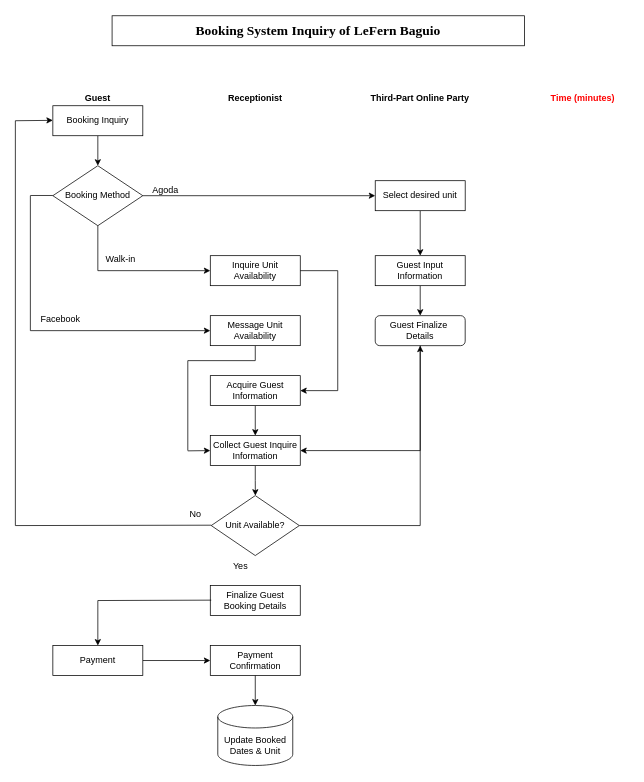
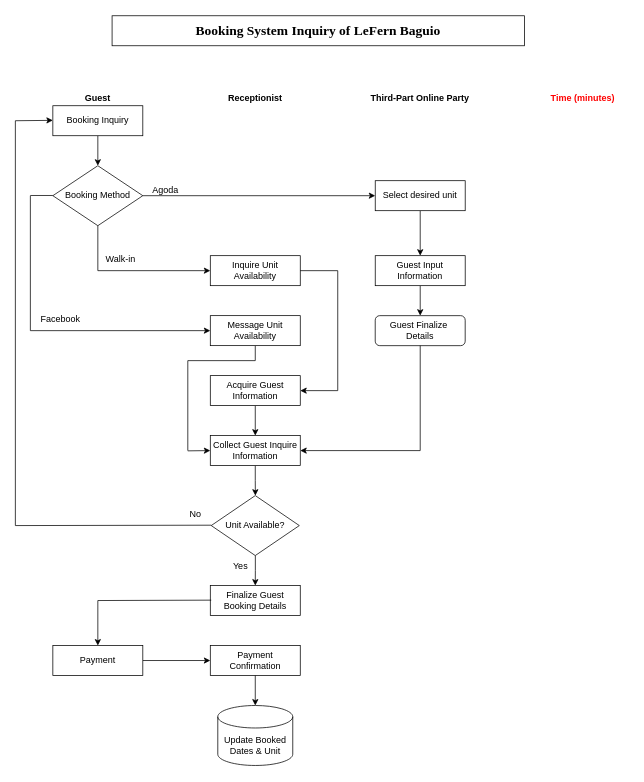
- <mxCell id="40" value="" style="edgeStyle=orthogonalEdgeStyle;rounded=0;orthogonalLoop=1;jettySize=auto;html=1;" edge="1" parent="1" source="41" target="15"><mxGeometry relative="1" as="geometry" /></mxCell>
+ <mxCell id="40" value="" style="edgeStyle=orthogonalEdgeStyle;rounded=0;orthogonalLoop=1;jettySize=auto;html=1;" edge="1" parent="1" source="41" target="46"><mxGeometry relative="1" as="geometry" /></mxCell>
